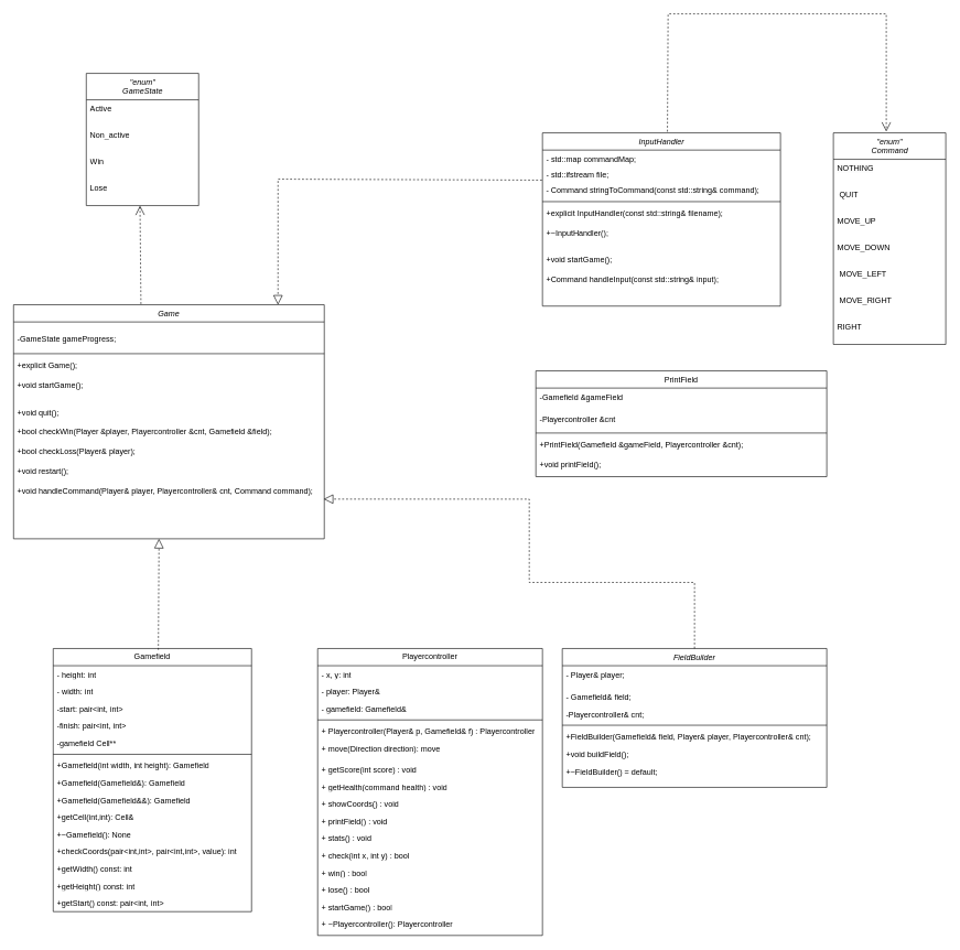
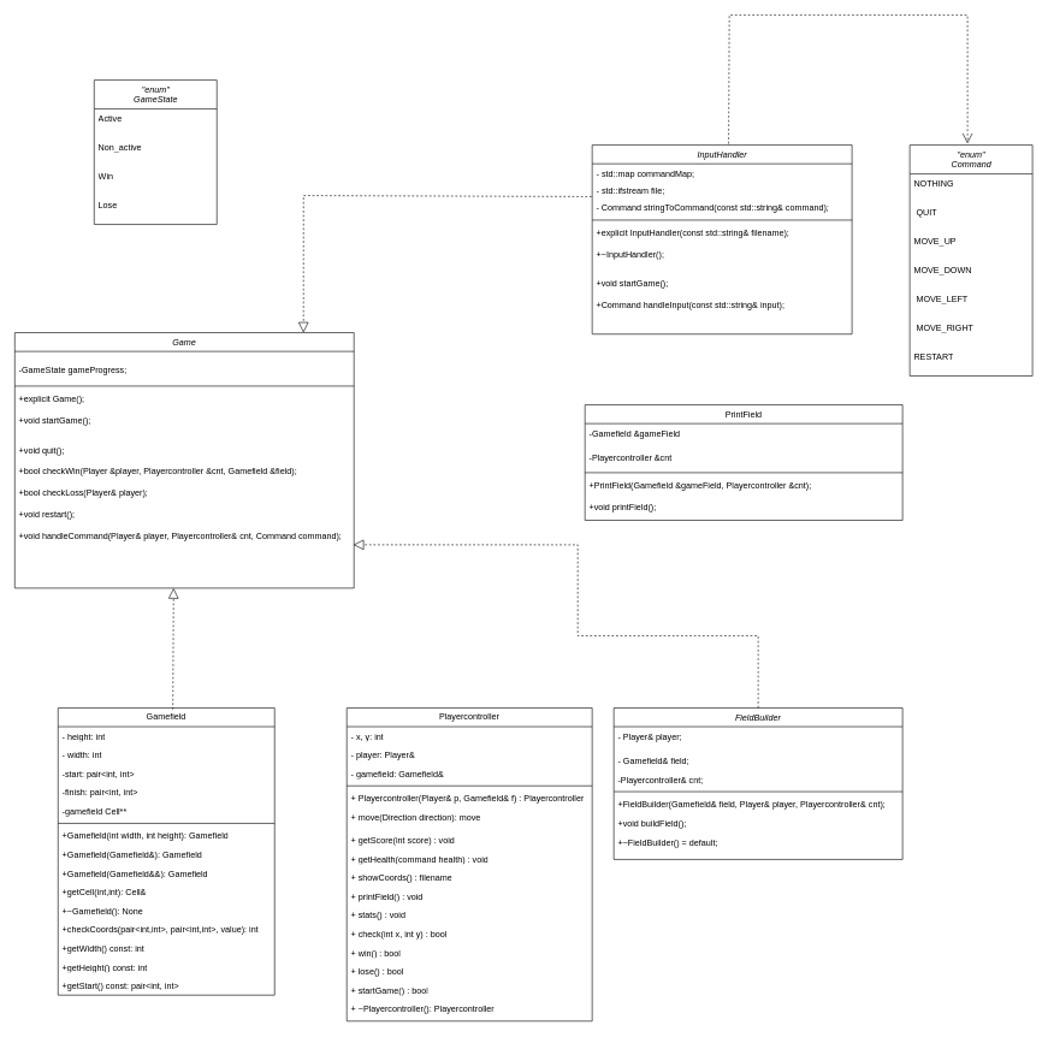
- <mxCell id="49" value="" style="endArrow=open;endSize=12;dashed=1;html=1;rounded=0;exitX=0.41;exitY=-0.003;exitDx=0;exitDy=0;exitPerimeter=0;entryX=0.478;entryY=1.004;entryDx=0;entryDy=0;entryPerimeter=0;" edge="1" parent="1" source="8" target="39"><mxGeometry width="160" relative="1" as="geometry"><mxPoint x="210" y="420" as="sourcePoint" /><mxPoint x="370" y="420" as="targetPoint" /></mxGeometry></mxCell>
- <mxCell id="34" value="RIGHT" style="text;align=left;verticalAlign=top;spacingLeft=4;spacingRight=4;overflow=hidden;rotatable=0;points=[[0,0.5],[1,0.5]];portConstraint=eastwest;html=1;fillColor=none;" vertex="1" parent="27"><mxGeometry y="280" width="170" height="40" as="geometry" /></mxCell>
+ <mxCell id="34" value="RESTART" style="text;align=left;verticalAlign=top;spacingLeft=4;spacingRight=4;overflow=hidden;rotatable=0;points=[[0,0.5],[1,0.5]];portConstraint=eastwest;html=1;fillColor=none;" vertex="1" parent="27"><mxGeometry y="280" width="170" height="40" as="geometry" /></mxCell>
- <mxCell id="76" value="+ showCoords() : void" style="text;strokeColor=none;fillColor=none;align=left;verticalAlign=top;spacingLeft=4;spacingRight=4;overflow=hidden;rotatable=0;points=[[0,0.5],[1,0.5]];portConstraint=eastwest;whiteSpace=wrap;html=1;" vertex="1" parent="67"><mxGeometry y="222" width="340" height="26" as="geometry" /></mxCell>
+ <mxCell id="76" value="+ showCoords() : filename" style="text;strokeColor=none;fillColor=none;align=left;verticalAlign=top;spacingLeft=4;spacingRight=4;overflow=hidden;rotatable=0;points=[[0,0.5],[1,0.5]];portConstraint=eastwest;whiteSpace=wrap;html=1;" vertex="1" parent="67"><mxGeometry y="222" width="340" height="26" as="geometry" /></mxCell>
